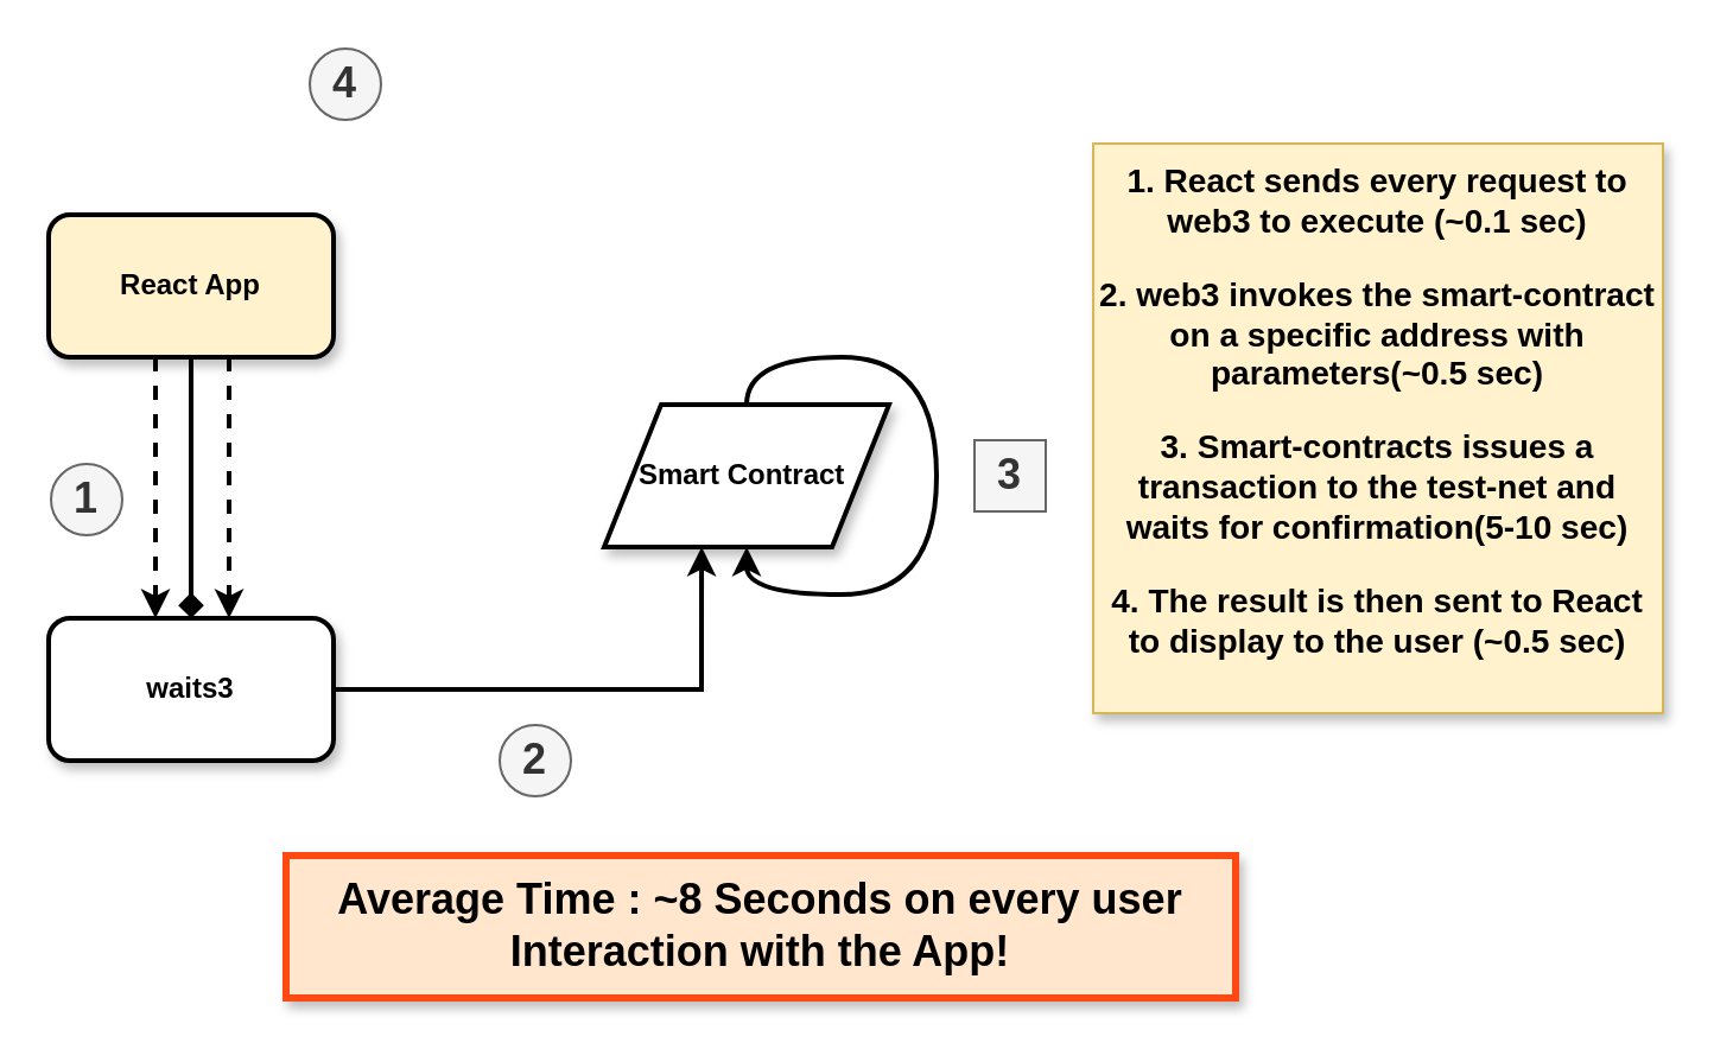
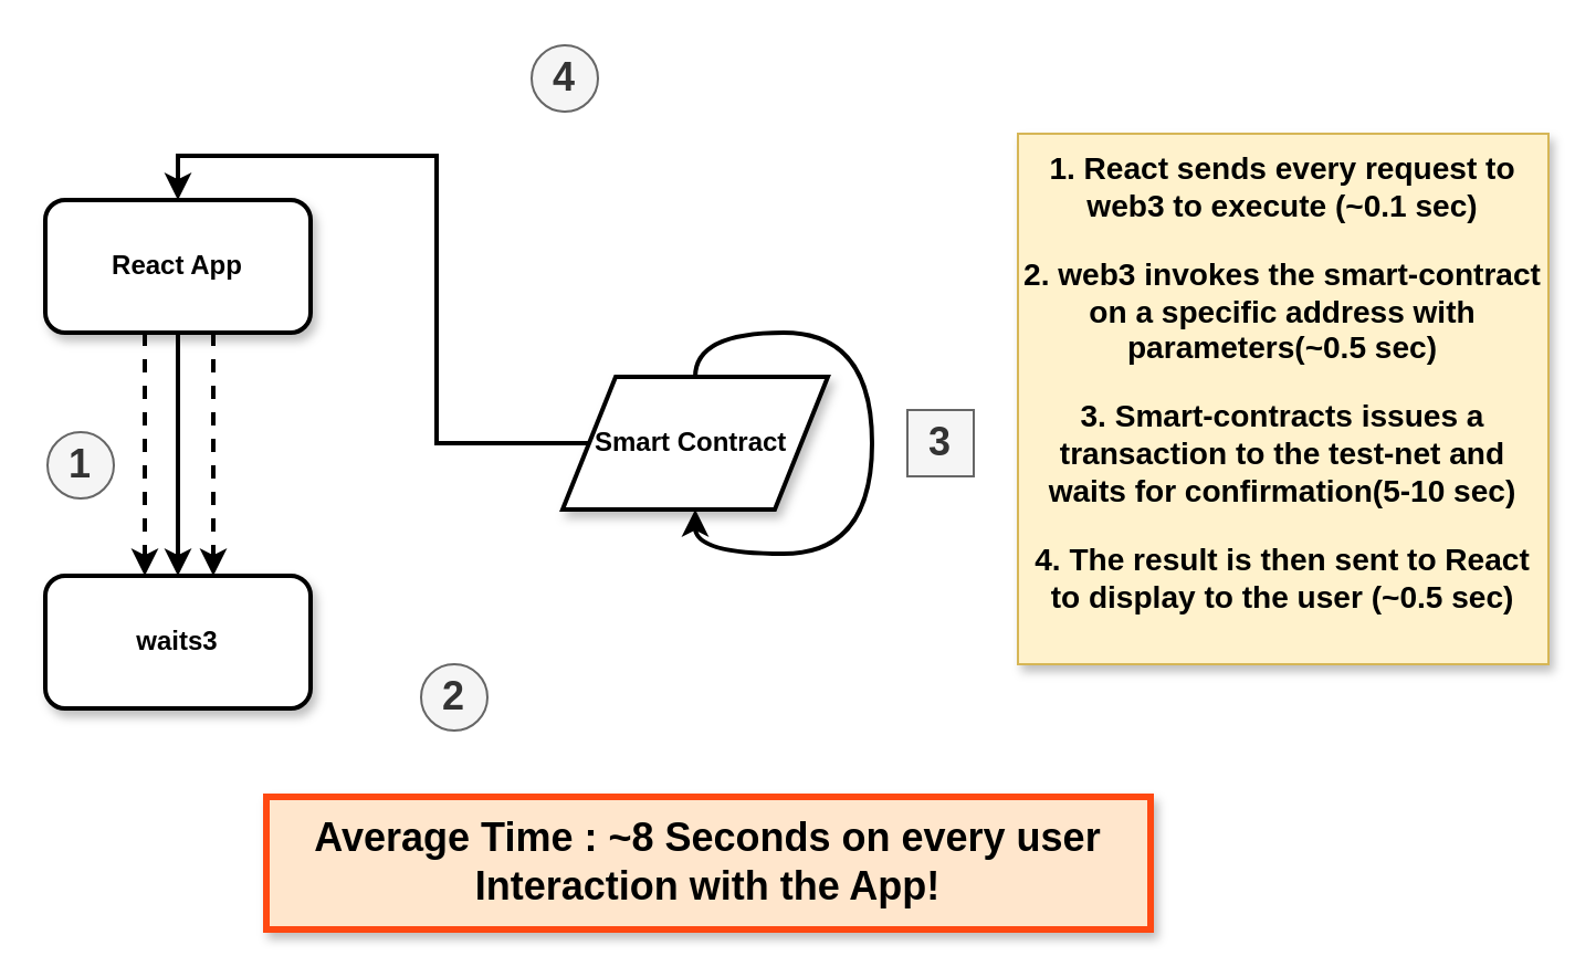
- <mxCell id="12" value="&lt;h2&gt;4&lt;/h2&gt;" style="ellipse;whiteSpace=wrap;html=1;aspect=fixed;fillColor=#f5f5f5;strokeColor=#666666;fontColor=#333333;" vertex="1" parent="1"><mxGeometry x="130" y="20" width="30" height="30" as="geometry" /></mxCell>
+ <mxCell id="12" value="&lt;h2&gt;4&lt;/h2&gt;" style="ellipse;whiteSpace=wrap;html=1;aspect=fixed;fillColor=#f5f5f5;strokeColor=#666666;fontColor=#333333;" vertex="1" parent="1"><mxGeometry x="240" y="20" width="30" height="30" as="geometry" /></mxCell>
+ <mxCell id="6" style="edgeStyle=orthogonalEdgeStyle;rounded=0;orthogonalLoop=1;jettySize=auto;html=1;entryX=0.5;entryY=0;entryDx=0;entryDy=0;strokeWidth=2;" edge="1" parent="1" source="7" target="3"><mxGeometry relative="1" as="geometry" /></mxCell>
- <mxCell id="3" value="&lt;b&gt;React App&lt;/b&gt;" style="rounded=1;whiteSpace=wrap;html=1;shadow=1;strokeWidth=2;fillColor=#fff2cc;" vertex="1" parent="1"><mxGeometry x="20" y="90" width="120" height="60" as="geometry" /></mxCell>
+ <mxCell id="3" value="&lt;b&gt;React App&lt;/b&gt;" style="rounded=1;whiteSpace=wrap;html=1;shadow=1;strokeWidth=2;" vertex="1" parent="1"><mxGeometry x="20" y="90" width="120" height="60" as="geometry" /></mxCell>
- <mxCell id="2" style="edgeStyle=orthogonalEdgeStyle;rounded=0;orthogonalLoop=1;jettySize=auto;html=1;strokeWidth=2;endArrow=diamond;" edge="1" parent="1" source="3" target="5"><mxGeometry relative="1" as="geometry" /></mxCell>
+ <mxCell id="2" style="edgeStyle=orthogonalEdgeStyle;rounded=0;orthogonalLoop=1;jettySize=auto;html=1;strokeWidth=2;" edge="1" parent="1" source="3" target="5"><mxGeometry relative="1" as="geometry" /></mxCell>
- <mxCell id="4" style="edgeStyle=orthogonalEdgeStyle;rounded=0;orthogonalLoop=1;jettySize=auto;html=1;entryX=0.342;entryY=1;entryDx=0;entryDy=0;entryPerimeter=0;strokeWidth=2;" edge="1" parent="1" source="5" target="7"><mxGeometry relative="1" as="geometry" /></mxCell>
- <mxCell id="10" value="&lt;h2&gt;2&lt;/h2&gt;" style="ellipse;whiteSpace=wrap;html=1;aspect=fixed;fillColor=#f5f5f5;strokeColor=#666666;fontColor=#333333;" vertex="1" parent="1"><mxGeometry x="210" y="305" width="30" height="30" as="geometry" /></mxCell>
+ <mxCell id="10" value="&lt;h2&gt;2&lt;/h2&gt;" style="ellipse;whiteSpace=wrap;html=1;aspect=fixed;fillColor=#f5f5f5;strokeColor=#666666;fontColor=#333333;" vertex="1" parent="1"><mxGeometry x="190" y="300" width="30" height="30" as="geometry" /></mxCell>
